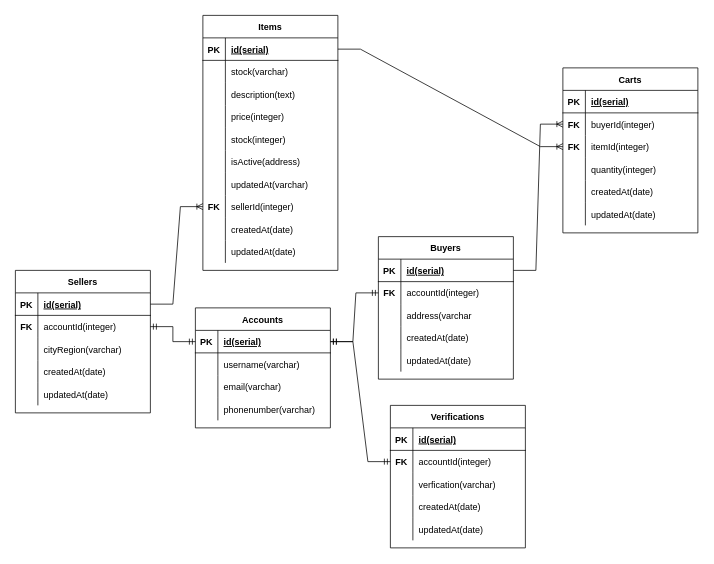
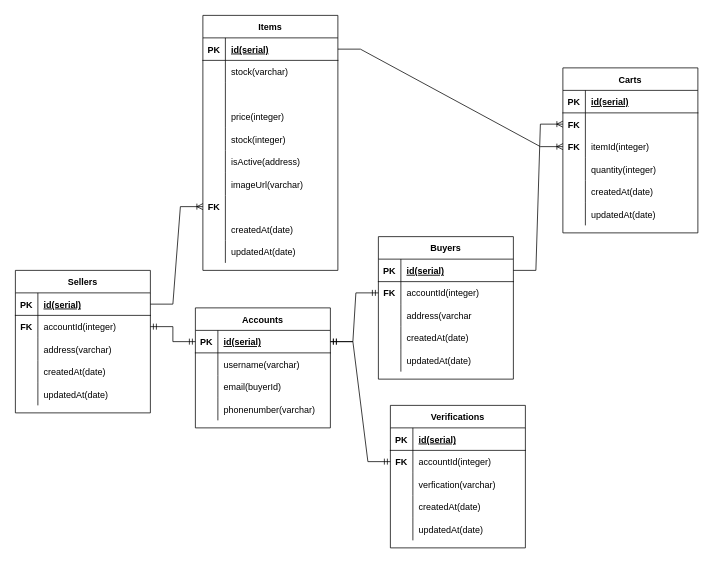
- <mxCell id="56" value="description(text)" style="shape=partialRectangle;connectable=0;fillColor=none;top=0;left=0;bottom=0;right=0;align=left;spacingLeft=6;overflow=hidden;" vertex="1" parent="54"><mxGeometry x="30" width="150" height="30" as="geometry"><mxRectangle width="150" height="30" as="alternateBounds" /></mxGeometry></mxCell>
- <mxCell id="84" value="buyerId(integer)" style="shape=partialRectangle;connectable=0;fillColor=none;top=0;left=0;bottom=0;right=0;align=left;spacingLeft=6;overflow=hidden;" vertex="1" parent="82"><mxGeometry x="30" width="150" height="30" as="geometry"><mxRectangle width="150" height="30" as="alternateBounds" /></mxGeometry></mxCell>
- <mxCell id="68" value="updatedAt(varchar)" style="shape=partialRectangle;connectable=0;fillColor=none;top=0;left=0;bottom=0;right=0;align=left;spacingLeft=6;overflow=hidden;" vertex="1" parent="66"><mxGeometry x="30" width="150" height="30" as="geometry"><mxRectangle width="150" height="30" as="alternateBounds" /></mxGeometry></mxCell>
+ <mxCell id="68" value="imageUrl(varchar)" style="shape=partialRectangle;connectable=0;fillColor=none;top=0;left=0;bottom=0;right=0;align=left;spacingLeft=6;overflow=hidden;" vertex="1" parent="66"><mxGeometry x="30" width="150" height="30" as="geometry"><mxRectangle width="150" height="30" as="alternateBounds" /></mxGeometry></mxCell>
- <mxCell id="71" value="sellerId(integer)" style="shape=partialRectangle;connectable=0;fillColor=none;top=0;left=0;bottom=0;right=0;align=left;spacingLeft=6;overflow=hidden;" vertex="1" parent="69"><mxGeometry x="30" width="150" height="30" as="geometry"><mxRectangle width="150" height="30" as="alternateBounds" /></mxGeometry></mxCell>
- <mxCell id="11" value="cityRegion(varchar)" style="shape=partialRectangle;connectable=0;fillColor=none;top=0;left=0;bottom=0;right=0;align=left;spacingLeft=6;overflow=hidden;" vertex="1" parent="9"><mxGeometry x="30" width="150" height="30" as="geometry"><mxRectangle width="150" height="30" as="alternateBounds" /></mxGeometry></mxCell>
+ <mxCell id="11" value="address(varchar)" style="shape=partialRectangle;connectable=0;fillColor=none;top=0;left=0;bottom=0;right=0;align=left;spacingLeft=6;overflow=hidden;" vertex="1" parent="9"><mxGeometry x="30" width="150" height="30" as="geometry"><mxRectangle width="150" height="30" as="alternateBounds" /></mxGeometry></mxCell>
- <mxCell id="43" value="email(varchar)" style="shape=partialRectangle;connectable=0;fillColor=none;top=0;left=0;bottom=0;right=0;align=left;spacingLeft=6;overflow=hidden;" vertex="1" parent="41"><mxGeometry x="30" width="150" height="30" as="geometry"><mxRectangle width="150" height="30" as="alternateBounds" /></mxGeometry></mxCell>
+ <mxCell id="43" value="email(buyerId)" style="shape=partialRectangle;connectable=0;fillColor=none;top=0;left=0;bottom=0;right=0;align=left;spacingLeft=6;overflow=hidden;" vertex="1" parent="41"><mxGeometry x="30" width="150" height="30" as="geometry"><mxRectangle width="150" height="30" as="alternateBounds" /></mxGeometry></mxCell>
